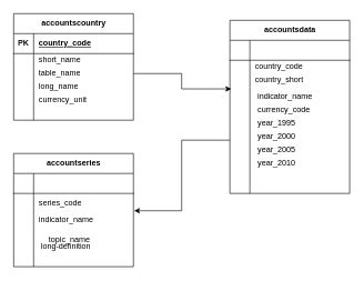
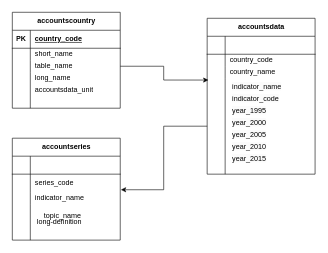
- <mxCell id="25" value="country_short" style="shape=partialRectangle;connectable=0;fillColor=none;top=0;left=0;bottom=0;right=0;align=left;spacingLeft=6;overflow=hidden;whiteSpace=wrap;html=1;" vertex="1" parent="23"><mxGeometry x="30" width="150" height="20" as="geometry"><mxRectangle width="150" height="20" as="alternateBounds" /></mxGeometry></mxCell>
+ <mxCell id="25" value="country_name" style="shape=partialRectangle;connectable=0;fillColor=none;top=0;left=0;bottom=0;right=0;align=left;spacingLeft=6;overflow=hidden;whiteSpace=wrap;html=1;" vertex="1" parent="23"><mxGeometry x="30" width="150" height="20" as="geometry"><mxRectangle width="150" height="20" as="alternateBounds" /></mxGeometry></mxCell>
- <mxCell id="14" value="currency_unit" style="shape=partialRectangle;connectable=0;fillColor=none;top=0;left=0;bottom=0;right=0;align=left;spacingLeft=6;overflow=hidden;whiteSpace=wrap;html=1;" vertex="1" parent="12"><mxGeometry x="30" width="150" height="60" as="geometry"><mxRectangle width="150" height="60" as="alternateBounds" /></mxGeometry></mxCell>
+ <mxCell id="14" value="accountsdata_unit" style="shape=partialRectangle;connectable=0;fillColor=none;top=0;left=0;bottom=0;right=0;align=left;spacingLeft=6;overflow=hidden;whiteSpace=wrap;html=1;" vertex="1" parent="12"><mxGeometry x="30" width="150" height="60" as="geometry"><mxRectangle width="150" height="60" as="alternateBounds" /></mxGeometry></mxCell>
- <mxCell id="32" value="&lt;span style=&quot;color: rgb(0, 0, 0); font-family: Helvetica; font-size: 12px; font-style: normal; font-variant-ligatures: normal; font-variant-caps: normal; font-weight: 400; letter-spacing: normal; orphans: 2; text-align: left; text-indent: 0px; text-transform: none; widows: 2; word-spacing: 0px; -webkit-text-stroke-width: 0px; background-color: rgb(251, 251, 251); text-decoration-thickness: initial; text-decoration-style: initial; text-decoration-color: initial; float: none; display: inline !important;&quot;&gt;currency_code&lt;/span&gt;" style="text;whiteSpace=wrap;html=1;" vertex="1" parent="1"><mxGeometry x="385" y="150" width="100" height="20" as="geometry" /></mxCell>
+ <mxCell id="32" value="&lt;span style=&quot;color: rgb(0, 0, 0); font-family: Helvetica; font-size: 12px; font-style: normal; font-variant-ligatures: normal; font-variant-caps: normal; font-weight: 400; letter-spacing: normal; orphans: 2; text-align: left; text-indent: 0px; text-transform: none; widows: 2; word-spacing: 0px; -webkit-text-stroke-width: 0px; background-color: rgb(251, 251, 251); text-decoration-thickness: initial; text-decoration-style: initial; text-decoration-color: initial; float: none; display: inline !important;&quot;&gt;indicator_code&lt;/span&gt;" style="text;whiteSpace=wrap;html=1;" vertex="1" parent="1"><mxGeometry x="385" y="150" width="100" height="20" as="geometry" /></mxCell>
+ <mxCell id="35" value="&lt;span style=&quot;color: rgb(0, 0, 0); font-family: Helvetica; font-size: 12px; font-style: normal; font-variant-ligatures: normal; font-variant-caps: normal; font-weight: 400; letter-spacing: normal; orphans: 2; text-align: left; text-indent: 0px; text-transform: none; widows: 2; word-spacing: 0px; -webkit-text-stroke-width: 0px; background-color: rgb(251, 251, 251); text-decoration-thickness: initial; text-decoration-style: initial; text-decoration-color: initial; float: none; display: inline !important;&quot;&gt;year_2015&lt;/span&gt;" style="text;whiteSpace=wrap;html=1;" vertex="1" parent="1"><mxGeometry x="385" y="250" width="120" height="20" as="geometry" /></mxCell>
